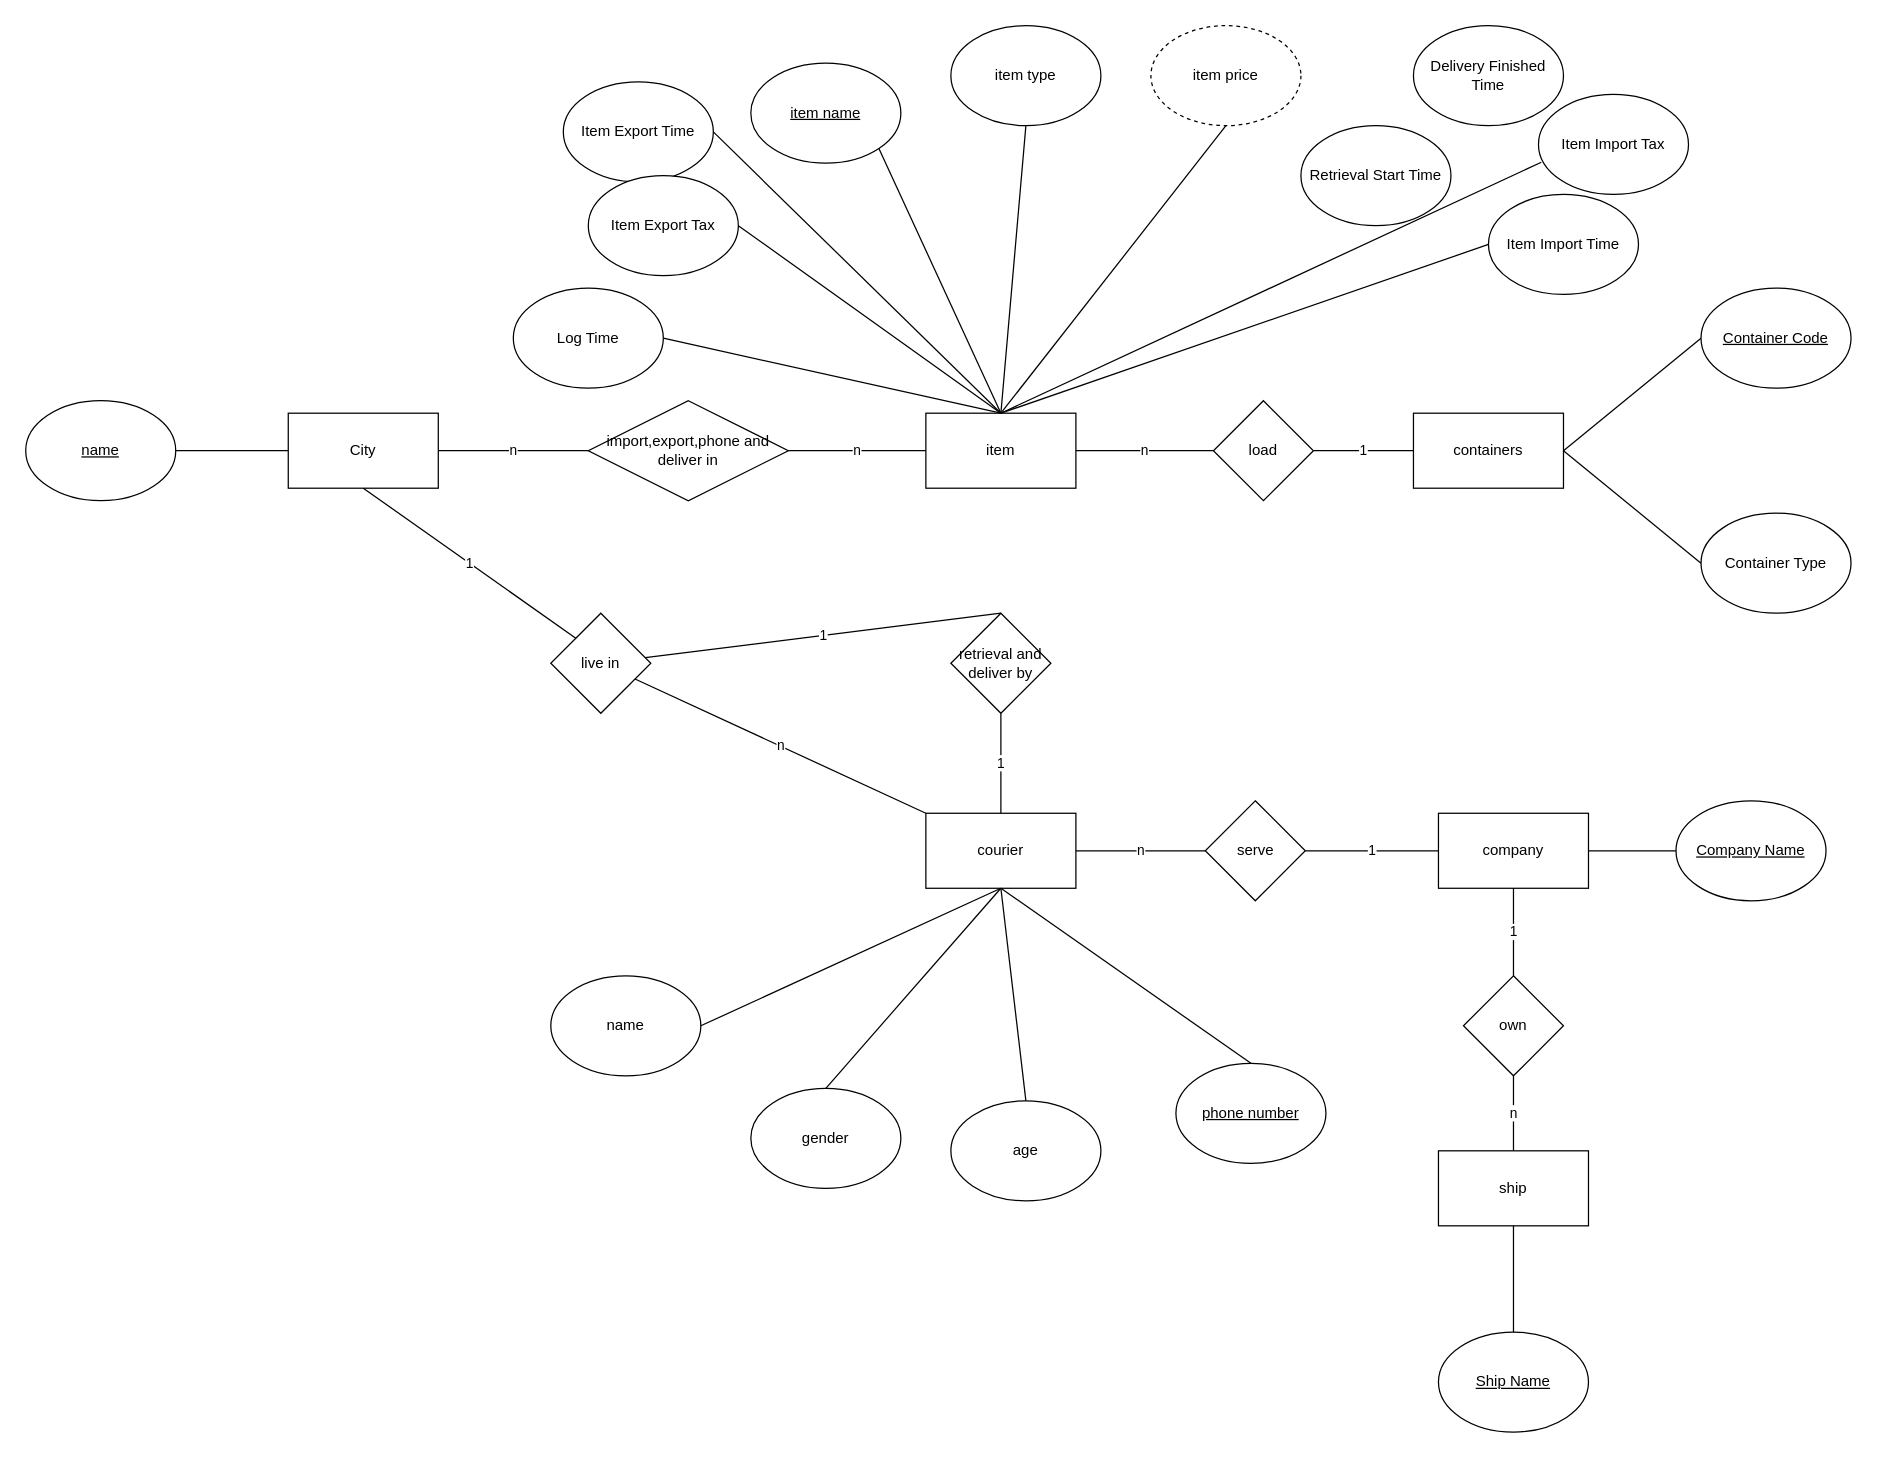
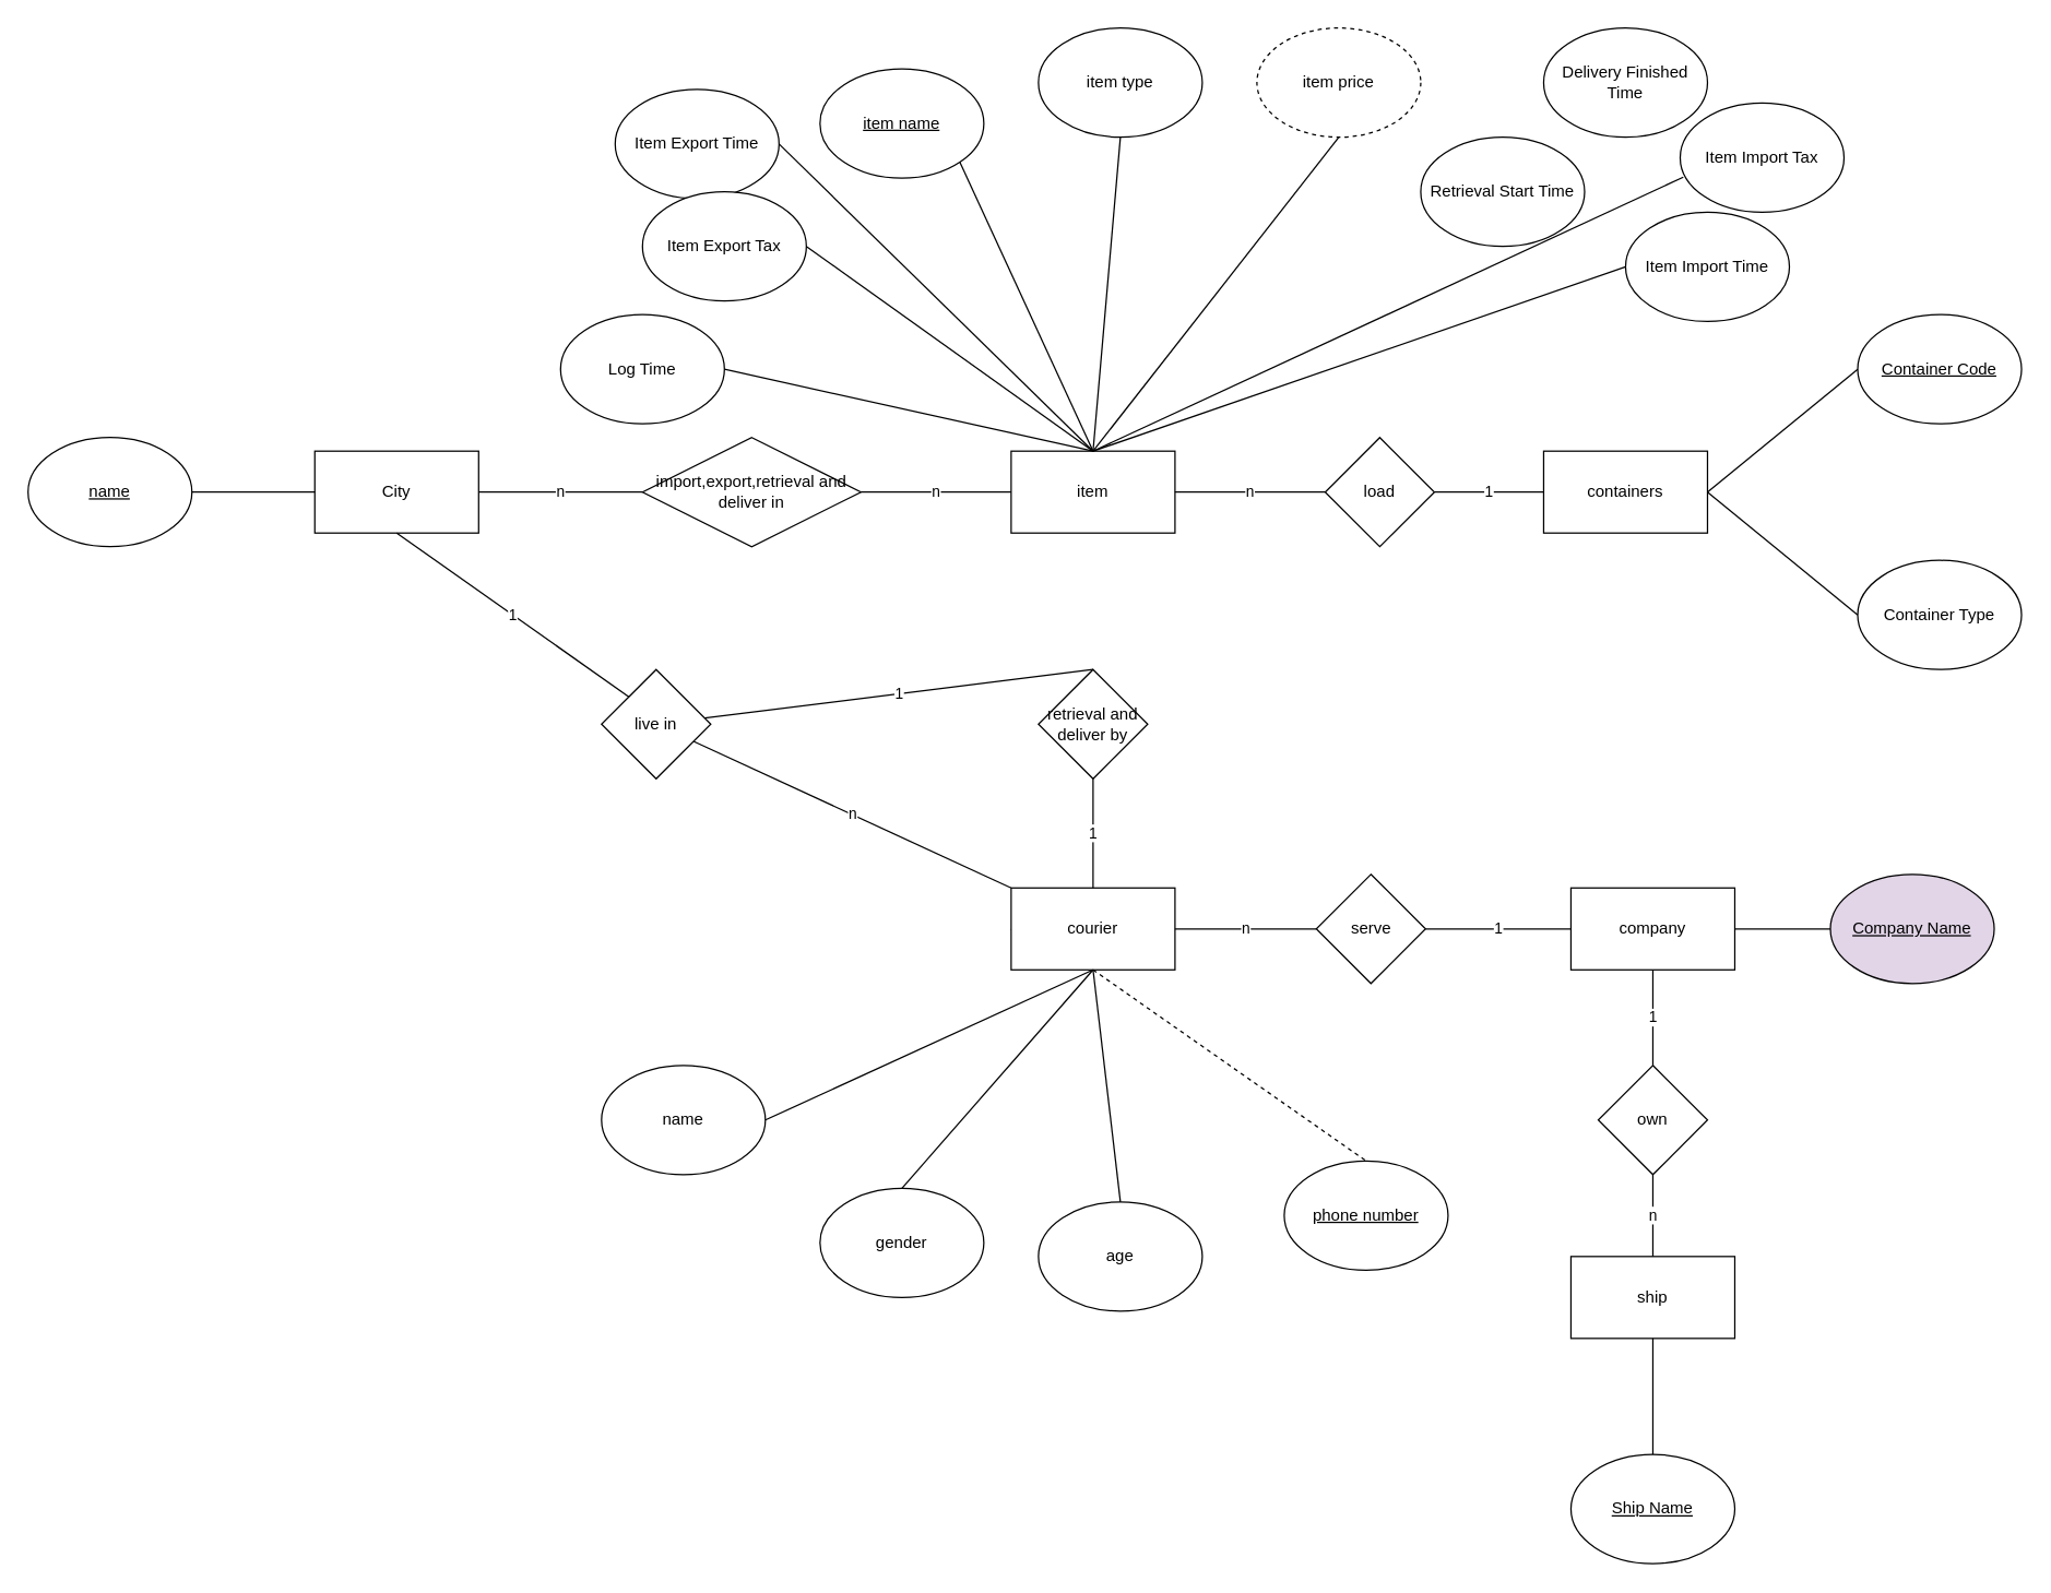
- <mxCell id="53" value="import,export,phone and deliver in" style="rhombus;whiteSpace=wrap;html=1;" vertex="1" parent="1"><mxGeometry x="470" y="320" width="160" height="80" as="geometry" /></mxCell>
+ <mxCell id="53" value="import,export,retrieval and deliver in" style="rhombus;whiteSpace=wrap;html=1;" vertex="1" parent="1"><mxGeometry x="470" y="320" width="160" height="80" as="geometry" /></mxCell>
- <mxCell id="33" value="Company Name" style="ellipse;whiteSpace=wrap;html=1;fontStyle=4" vertex="1" parent="1"><mxGeometry x="1340" y="640" width="120" height="80" as="geometry" /></mxCell>
+ <mxCell id="33" value="Company Name" style="ellipse;whiteSpace=wrap;html=1;fontStyle=4;fillColor=#e1d5e7;" vertex="1" parent="1"><mxGeometry x="1340" y="640" width="120" height="80" as="geometry" /></mxCell>
- <mxCell id="19" value="" style="endArrow=none;html=1;entryX=0.5;entryY=0;entryDx=0;entryDy=0;exitX=0.5;exitY=1;exitDx=0;exitDy=0;" edge="1" parent="1" source="10" target="18"><mxGeometry width="50" height="50" relative="1" as="geometry"><mxPoint x="680" y="650" as="sourcePoint" /><mxPoint x="660" y="510" as="targetPoint" /></mxGeometry></mxCell>
+ <mxCell id="19" value="" style="endArrow=none;html=1;entryX=0.5;entryY=0;entryDx=0;entryDy=0;exitX=0.5;exitY=1;exitDx=0;exitDy=0;dashed=1;" edge="1" parent="1" source="10" target="18"><mxGeometry width="50" height="50" relative="1" as="geometry"><mxPoint x="680" y="650" as="sourcePoint" /><mxPoint x="660" y="510" as="targetPoint" /></mxGeometry></mxCell>
